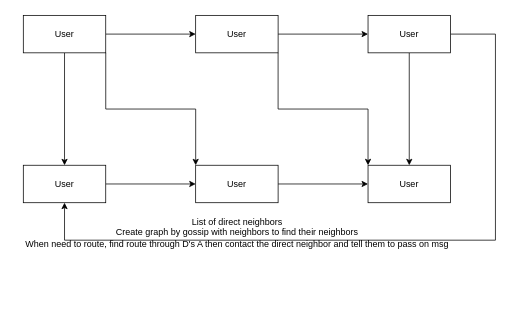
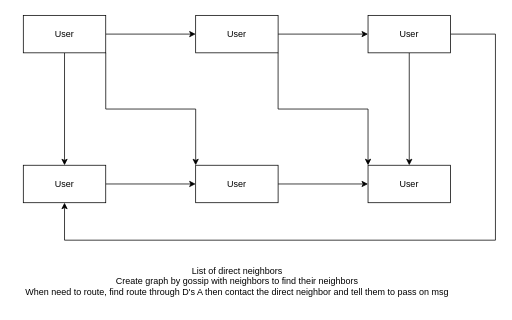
- <mxCell id="17" value="List of direct neighbors&lt;div&gt;Create graph by gossip with neighbors to find their neighbors&lt;/div&gt;&lt;div&gt;When need to route, find route through D's A then contact the direct neighbor and tell them to pass on msg&lt;/div&gt;" style="text;html=1;align=center;verticalAlign=middle;resizable=0;points=[];autosize=1;strokeColor=none;fillColor=none;" vertex="1" parent="1"><mxGeometry x="20" y="280" width="590" height="60" as="geometry" /></mxCell>
+ <mxCell id="17" value="List of direct neighbors&lt;div&gt;Create graph by gossip with neighbors to find their neighbors&lt;/div&gt;&lt;div&gt;When need to route, find route through D's A then contact the direct neighbor and tell them to pass on msg&lt;/div&gt;" style="text;html=1;align=center;verticalAlign=middle;resizable=0;points=[];autosize=1;strokeColor=none;fillColor=none;" vertex="1" parent="1"><mxGeometry x="20" y="345" width="590" height="60" as="geometry" /></mxCell>
